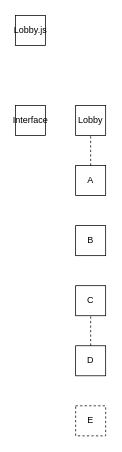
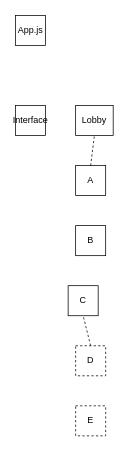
- <mxCell id="2" value="Lobby.js" style="whiteSpace=wrap;html=1;aspect=fixed;" parent="1" vertex="1"><mxGeometry x="20" width="40" height="40" as="geometry" y="20" /></mxCell>
+ <mxCell id="2" value="App.js" style="whiteSpace=wrap;html=1;aspect=fixed;" parent="1" vertex="1"><mxGeometry x="20" width="40" height="40" as="geometry" y="20" /></mxCell>
- <mxCell id="3" value="Lobby&lt;br&gt;" style="whiteSpace=wrap;html=1;aspect=fixed;" parent="1" vertex="1"><mxGeometry x="100" y="140" width="40" height="40" as="geometry" /></mxCell>
+ <mxCell id="3" value="Lobby&lt;br&gt;" style="whiteSpace=wrap;html=1;aspect=fixed;" parent="1" vertex="1"><mxGeometry x="100" y="140" width="50" height="40" as="geometry" /></mxCell>
- <mxCell id="7" value="C" style="whiteSpace=wrap;html=1;aspect=fixed;" parent="1" vertex="1"><mxGeometry x="100" y="380" width="40" height="40" as="geometry" /></mxCell>
+ <mxCell id="7" value="C" style="whiteSpace=wrap;html=1;aspect=fixed;" parent="1" vertex="1"><mxGeometry x="90" y="380" width="40" height="40" as="geometry" /></mxCell>
- <mxCell id="8" value="D" style="whiteSpace=wrap;html=1;aspect=fixed;" parent="1" vertex="1"><mxGeometry x="100" y="460" width="40" height="40" as="geometry" /></mxCell>
+ <mxCell id="8" value="D" style="whiteSpace=wrap;html=1;aspect=fixed;dashed=1;" parent="1" vertex="1"><mxGeometry x="100" y="460" width="40" height="40" as="geometry" /></mxCell>
